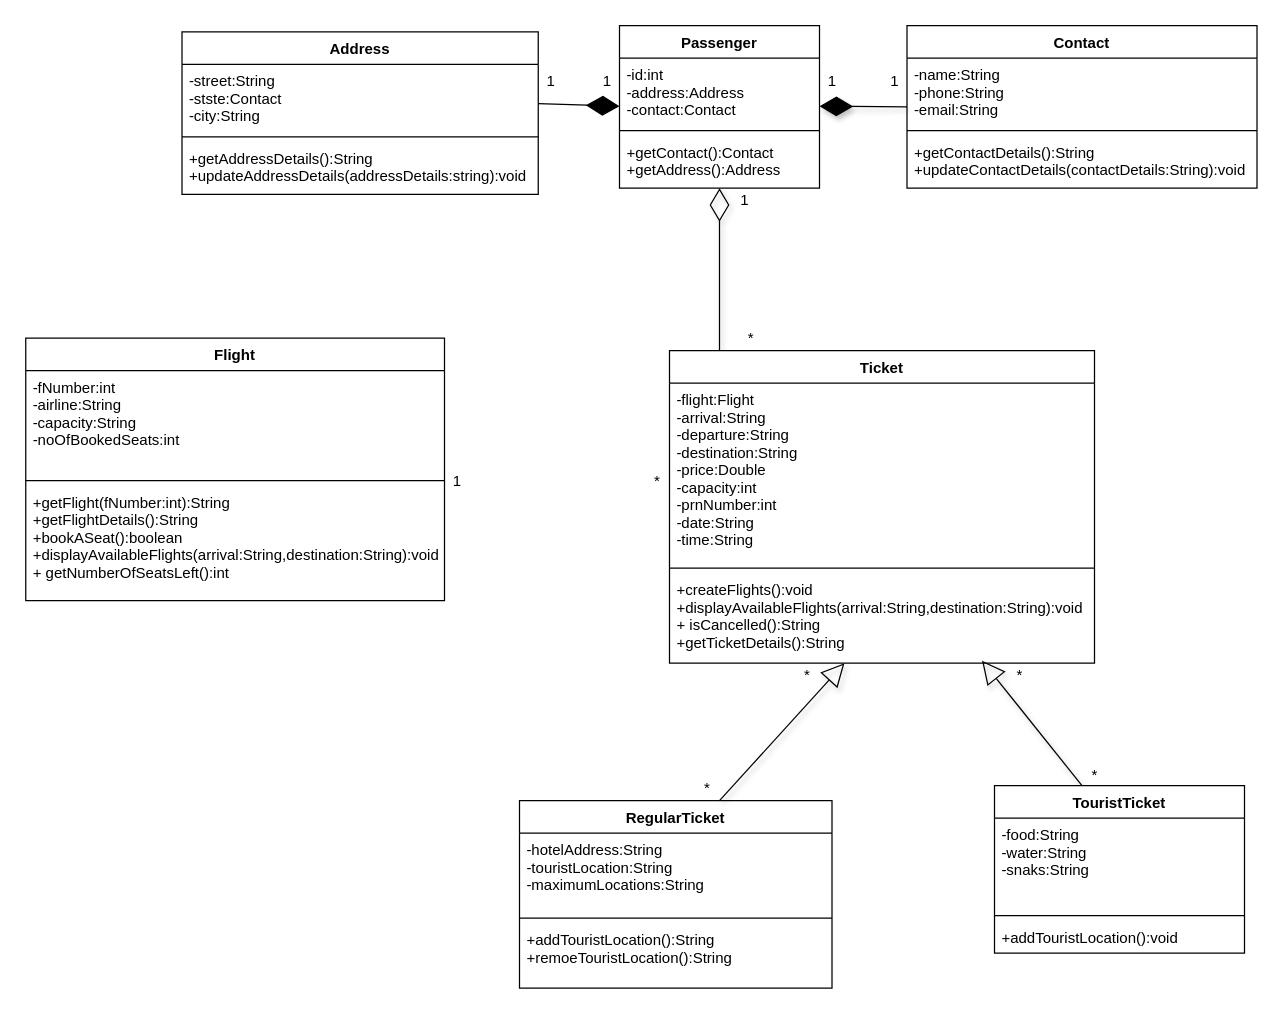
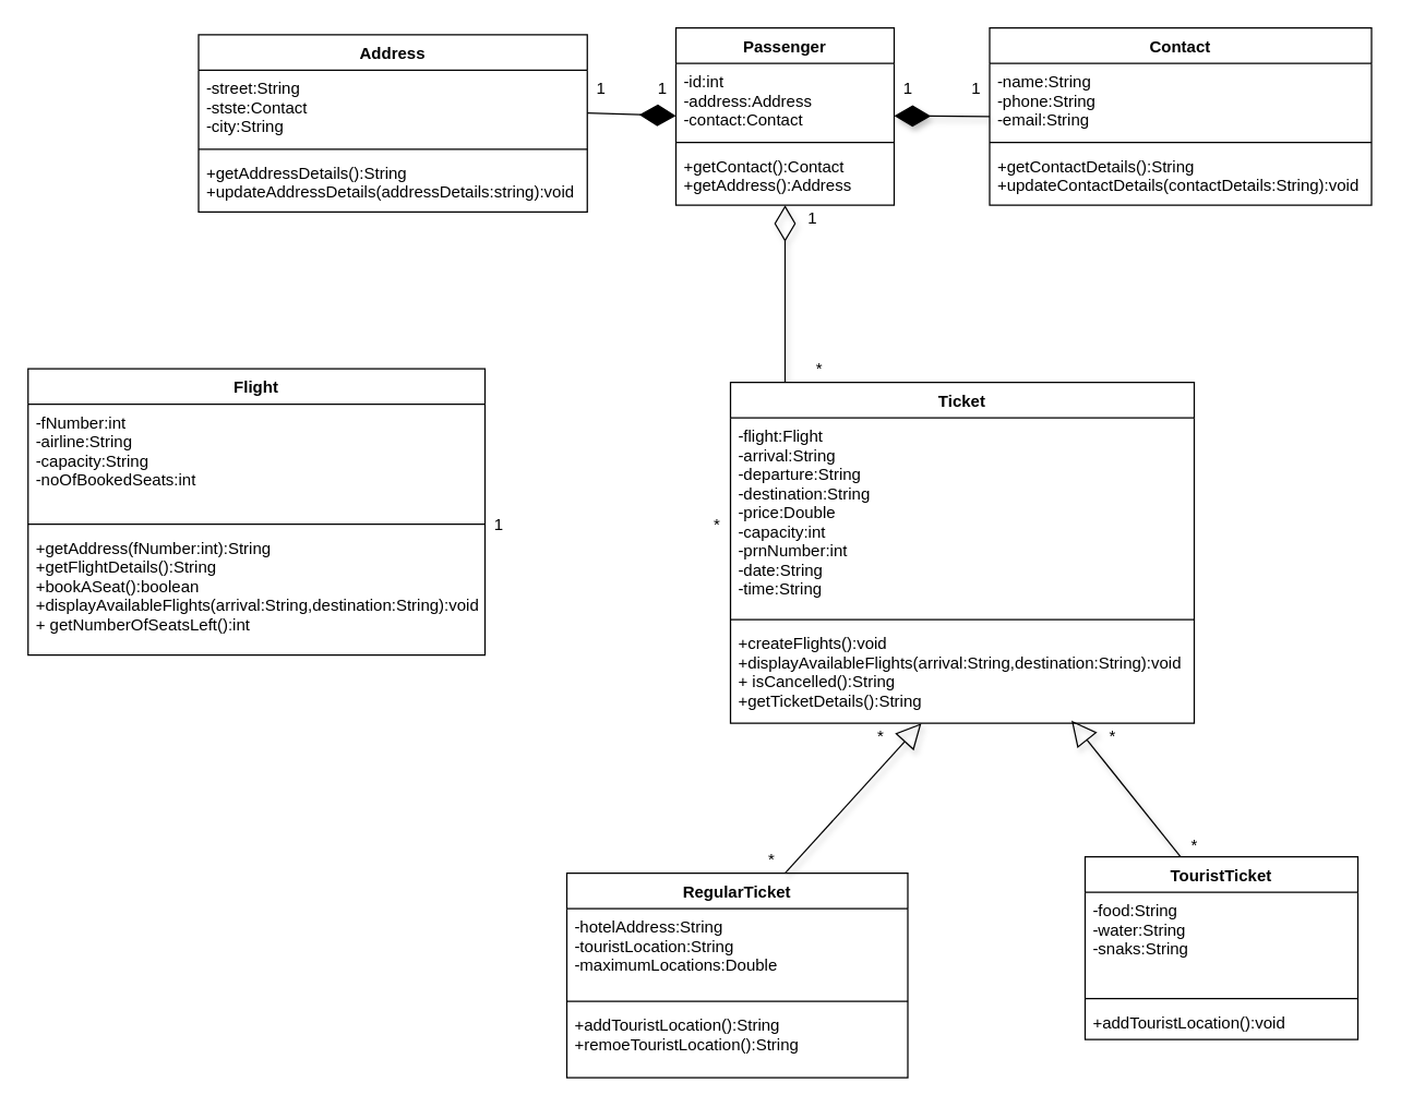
- <mxCell id="49" value="+getFlight(fNumber:int):String&#10;+getFlightDetails():String&#10;+bookASeat():boolean&#10;+displayAvailableFlights(arrival:String,destination:String):void&#10;+ getNumberOfSeatsLeft():int" style="text;strokeColor=none;fillColor=none;align=left;verticalAlign=top;spacingLeft=4;spacingRight=4;overflow=hidden;rotatable=0;points=[[0,0.5],[1,0.5]];portConstraint=eastwest;" vertex="1" parent="46"><mxGeometry y="118" width="335" height="92" as="geometry" /></mxCell>
+ <mxCell id="49" value="+getAddress(fNumber:int):String&#10;+getFlightDetails():String&#10;+bookASeat():boolean&#10;+displayAvailableFlights(arrival:String,destination:String):void&#10;+ getNumberOfSeatsLeft():int" style="text;strokeColor=none;fillColor=none;align=left;verticalAlign=top;spacingLeft=4;spacingRight=4;overflow=hidden;rotatable=0;points=[[0,0.5],[1,0.5]];portConstraint=eastwest;" vertex="1" parent="46"><mxGeometry y="118" width="335" height="92" as="geometry" /></mxCell>
- <mxCell id="4" value="-hotelAddress:String&#10;-touristLocation:String&#10;-maximumLocations:String&#10;" style="text;strokeColor=none;fillColor=none;align=left;verticalAlign=top;spacingLeft=4;spacingRight=4;overflow=hidden;rotatable=0;points=[[0,0.5],[1,0.5]];portConstraint=eastwest;container=0;" parent="3" vertex="1"><mxGeometry y="26" width="250" height="64" as="geometry" /></mxCell>
+ <mxCell id="4" value="-hotelAddress:String&#10;-touristLocation:String&#10;-maximumLocations:Double&#10;" style="text;strokeColor=none;fillColor=none;align=left;verticalAlign=top;spacingLeft=4;spacingRight=4;overflow=hidden;rotatable=0;points=[[0,0.5],[1,0.5]];portConstraint=eastwest;container=0;" parent="3" vertex="1"><mxGeometry y="26" width="250" height="64" as="geometry" /></mxCell>
